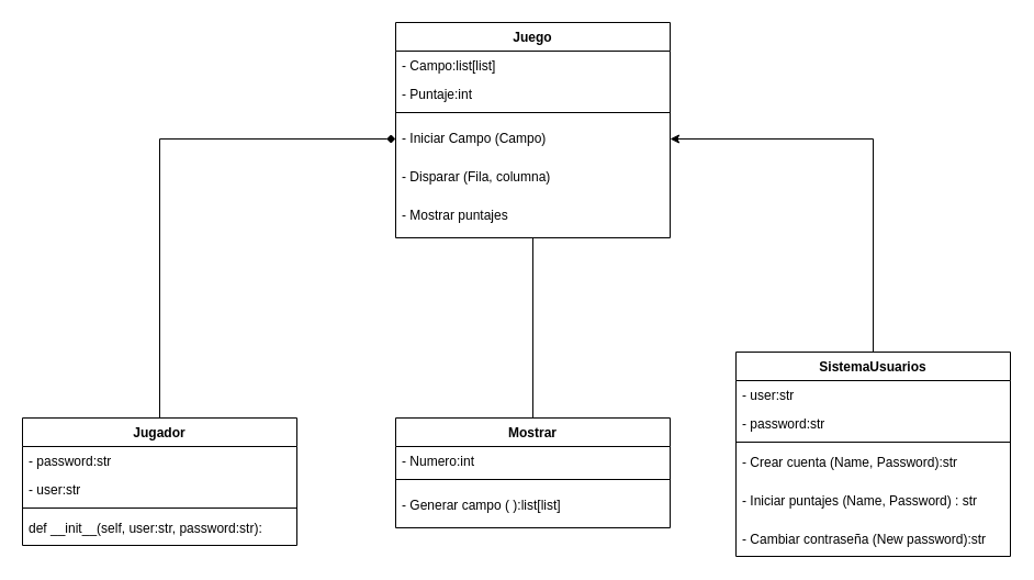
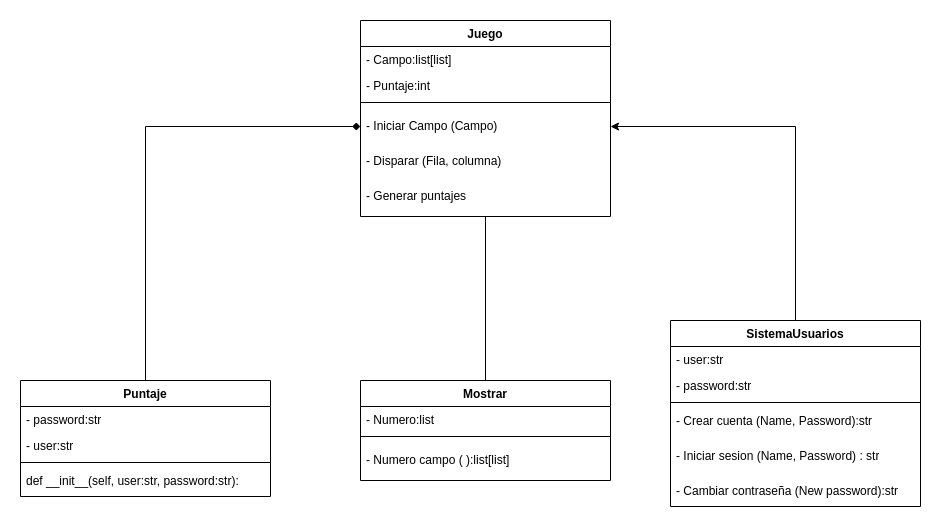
- <mxCell id="9" value="- Mostrar puntajes" style="text;strokeColor=none;fillColor=none;align=left;verticalAlign=middle;spacingLeft=4;spacingRight=4;overflow=hidden;points=[[0,0.5],[1,0.5]];portConstraint=eastwest;rotatable=0;whiteSpace=wrap;html=1;" parent="3" vertex="1"><mxGeometry y="156" width="250" height="40" as="geometry" /></mxCell>
+ <mxCell id="9" value="- Generar puntajes" style="text;strokeColor=none;fillColor=none;align=left;verticalAlign=middle;spacingLeft=4;spacingRight=4;overflow=hidden;points=[[0,0.5],[1,0.5]];portConstraint=eastwest;rotatable=0;whiteSpace=wrap;html=1;" parent="3" vertex="1"><mxGeometry y="156" width="250" height="40" as="geometry" /></mxCell>
- <mxCell id="21" value="Jugador" style="swimlane;fontStyle=1;align=center;verticalAlign=top;childLayout=stackLayout;horizontal=1;startSize=26;horizontalStack=0;resizeParent=1;resizeParentMax=0;resizeLast=0;collapsible=1;marginBottom=0;whiteSpace=wrap;html=1;" vertex="1" parent="1"><mxGeometry x="20" y="380" width="250" height="116" as="geometry"><mxRectangle x="50" y="220" width="80" height="30" as="alternateBounds" /></mxGeometry></mxCell>
+ <mxCell id="21" value="Puntaje" style="swimlane;fontStyle=1;align=center;verticalAlign=top;childLayout=stackLayout;horizontal=1;startSize=26;horizontalStack=0;resizeParent=1;resizeParentMax=0;resizeLast=0;collapsible=1;marginBottom=0;whiteSpace=wrap;html=1;" vertex="1" parent="1"><mxGeometry x="20" y="380" width="250" height="116" as="geometry"><mxRectangle x="50" y="220" width="80" height="30" as="alternateBounds" /></mxGeometry></mxCell>
- <mxCell id="18" value="- Numero:int" style="text;strokeColor=none;fillColor=none;align=left;verticalAlign=top;spacingLeft=4;spacingRight=4;overflow=hidden;rotatable=0;points=[[0,0.5],[1,0.5]];portConstraint=eastwest;whiteSpace=wrap;html=1;" parent="17" vertex="1"><mxGeometry y="26" width="250" height="26" as="geometry" /></mxCell>
+ <mxCell id="18" value="- Numero:list" style="text;strokeColor=none;fillColor=none;align=left;verticalAlign=top;spacingLeft=4;spacingRight=4;overflow=hidden;rotatable=0;points=[[0,0.5],[1,0.5]];portConstraint=eastwest;whiteSpace=wrap;html=1;" parent="17" vertex="1"><mxGeometry y="26" width="250" height="26" as="geometry" /></mxCell>
- <mxCell id="15" value="- Iniciar puntajes (Name, Password) : str" style="text;strokeColor=none;fillColor=none;align=left;verticalAlign=middle;spacingLeft=4;spacingRight=4;overflow=hidden;points=[[0,0.5],[1,0.5]];portConstraint=eastwest;rotatable=0;whiteSpace=wrap;html=1;" parent="10" vertex="1"><mxGeometry y="116" width="250" height="40" as="geometry" /></mxCell>
+ <mxCell id="15" value="- Iniciar sesion (Name, Password) : str" style="text;strokeColor=none;fillColor=none;align=left;verticalAlign=middle;spacingLeft=4;spacingRight=4;overflow=hidden;points=[[0,0.5],[1,0.5]];portConstraint=eastwest;rotatable=0;whiteSpace=wrap;html=1;" parent="10" vertex="1"><mxGeometry y="116" width="250" height="40" as="geometry" /></mxCell>
- <mxCell id="20" value="- Generar campo ( ):list[list]" style="text;strokeColor=none;fillColor=none;align=left;verticalAlign=middle;spacingLeft=4;spacingRight=4;overflow=hidden;points=[[0,0.5],[1,0.5]];portConstraint=eastwest;rotatable=0;whiteSpace=wrap;html=1;" parent="17" vertex="1"><mxGeometry y="60" width="250" height="40" as="geometry" /></mxCell>
+ <mxCell id="20" value="- Numero campo ( ):list[list]" style="text;strokeColor=none;fillColor=none;align=left;verticalAlign=middle;spacingLeft=4;spacingRight=4;overflow=hidden;points=[[0,0.5],[1,0.5]];portConstraint=eastwest;rotatable=0;whiteSpace=wrap;html=1;" parent="17" vertex="1"><mxGeometry y="60" width="250" height="40" as="geometry" /></mxCell>
